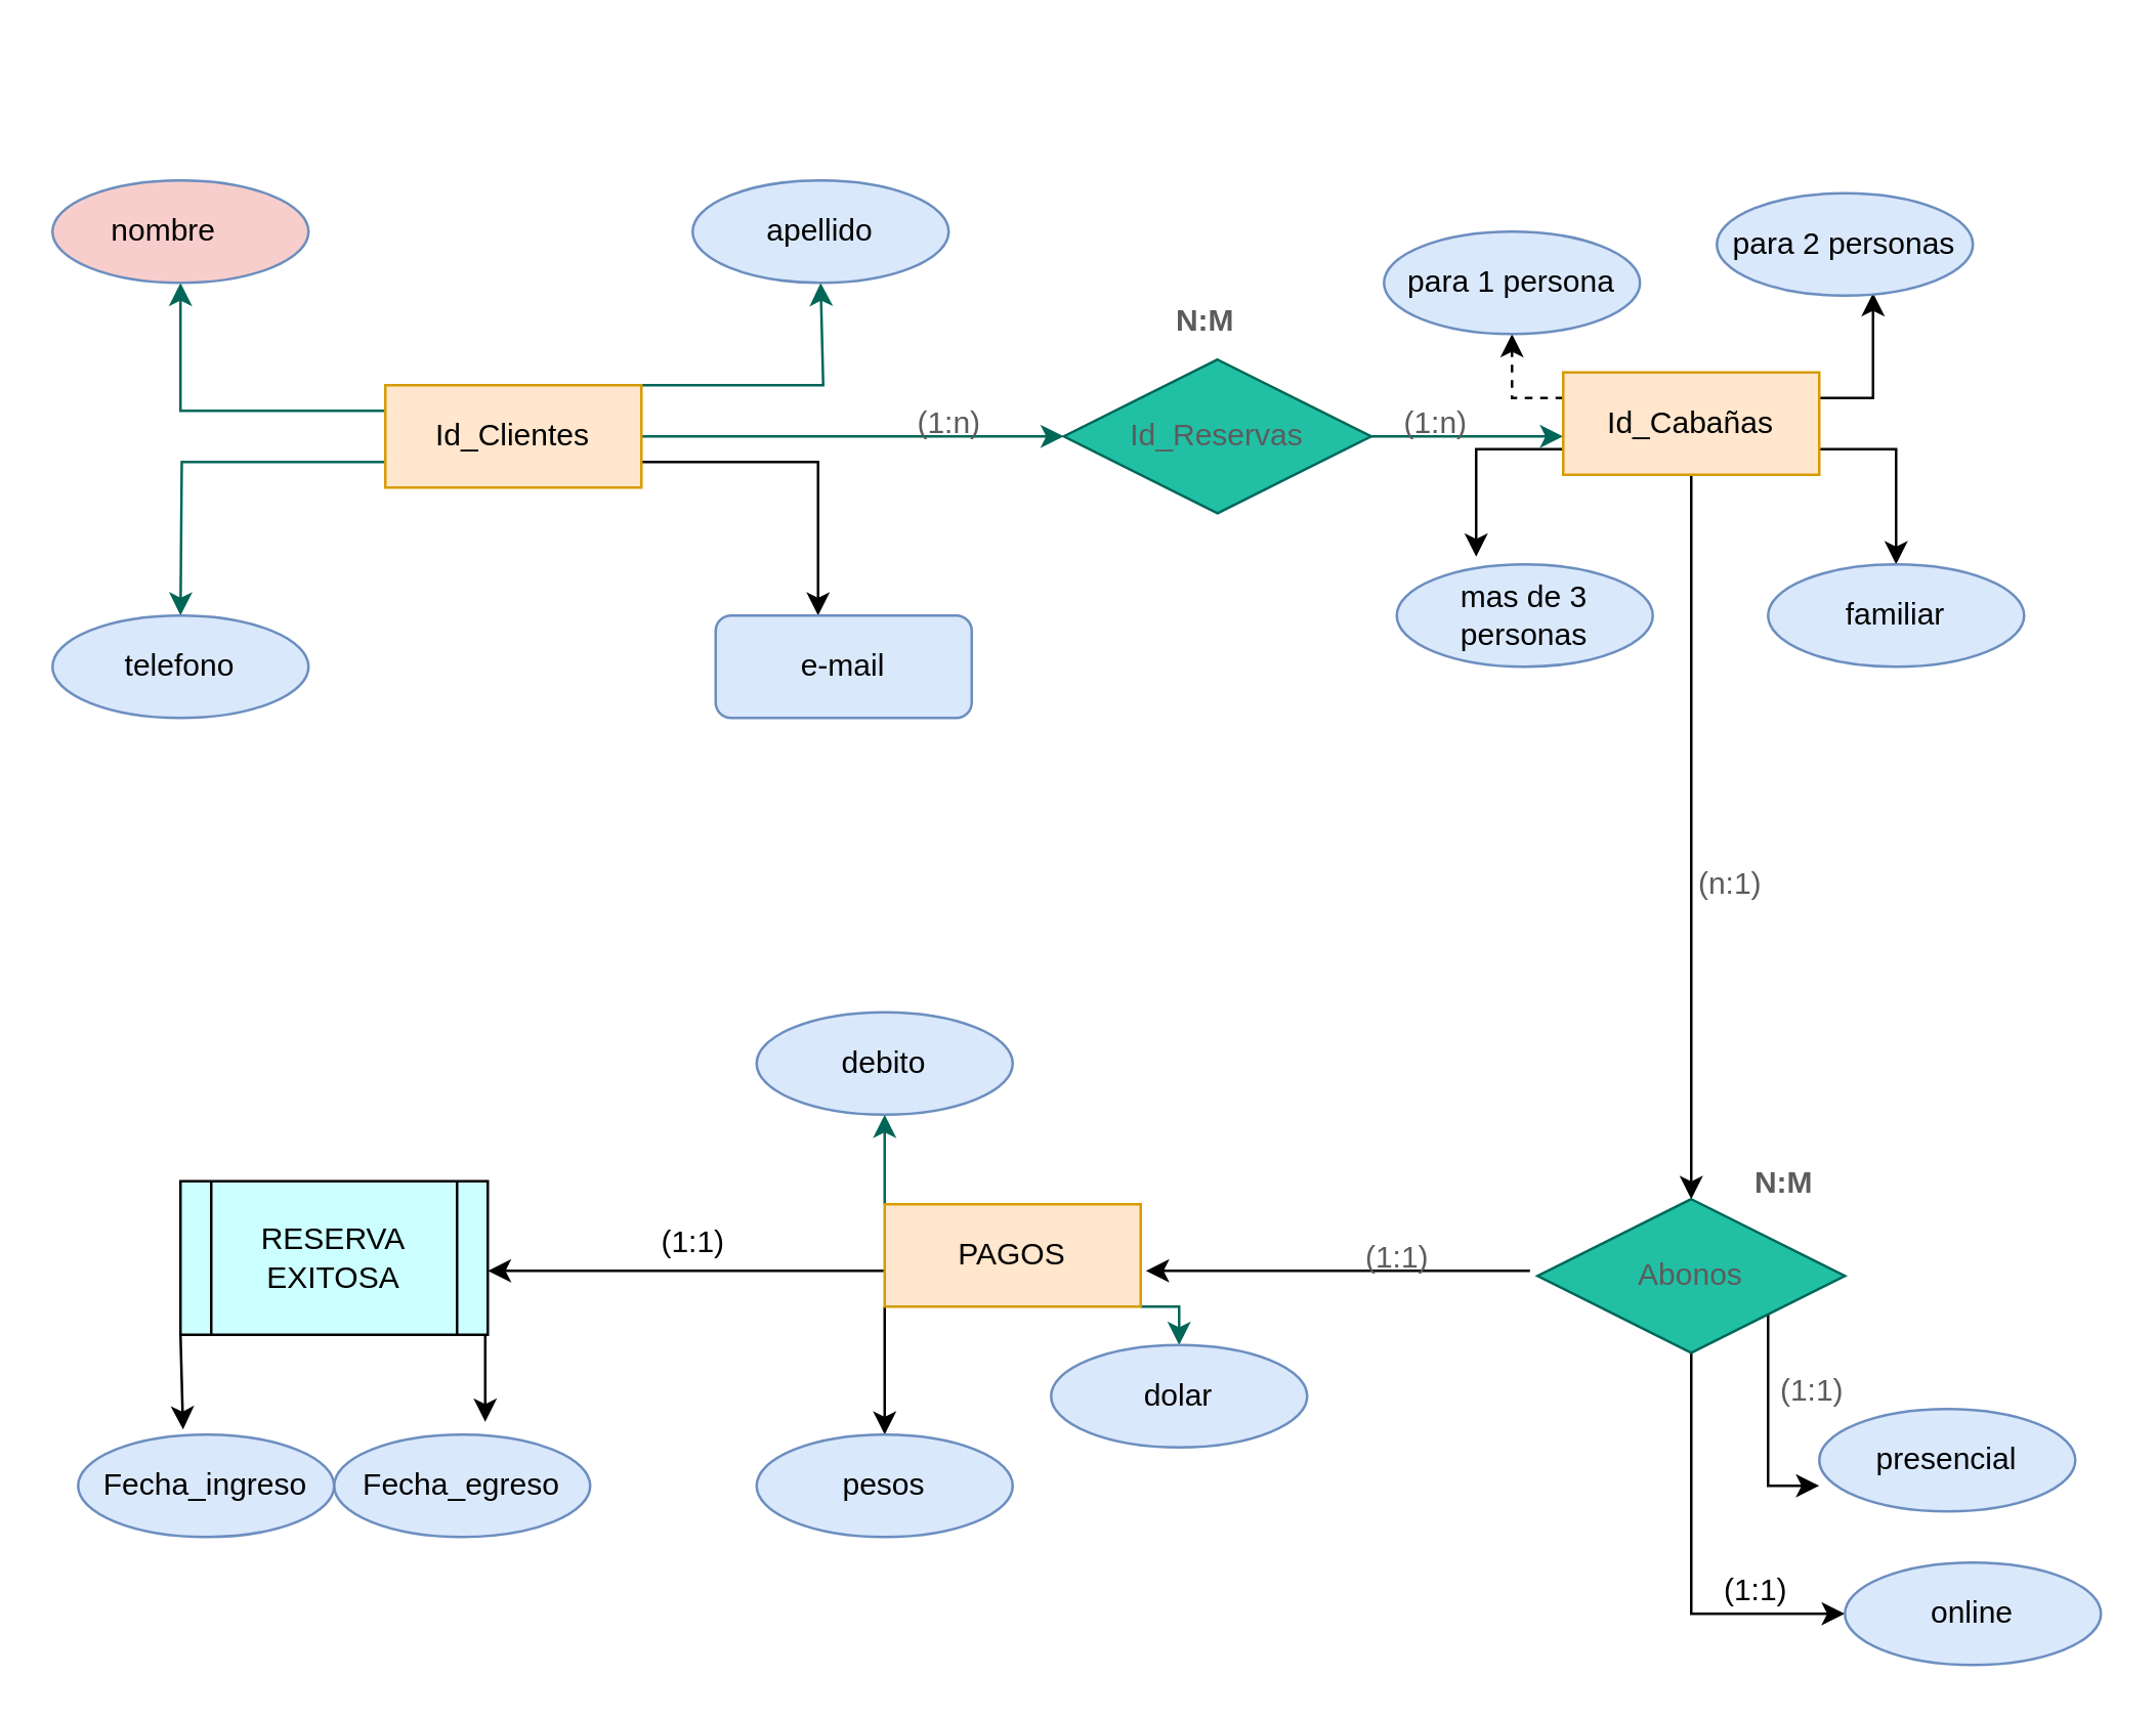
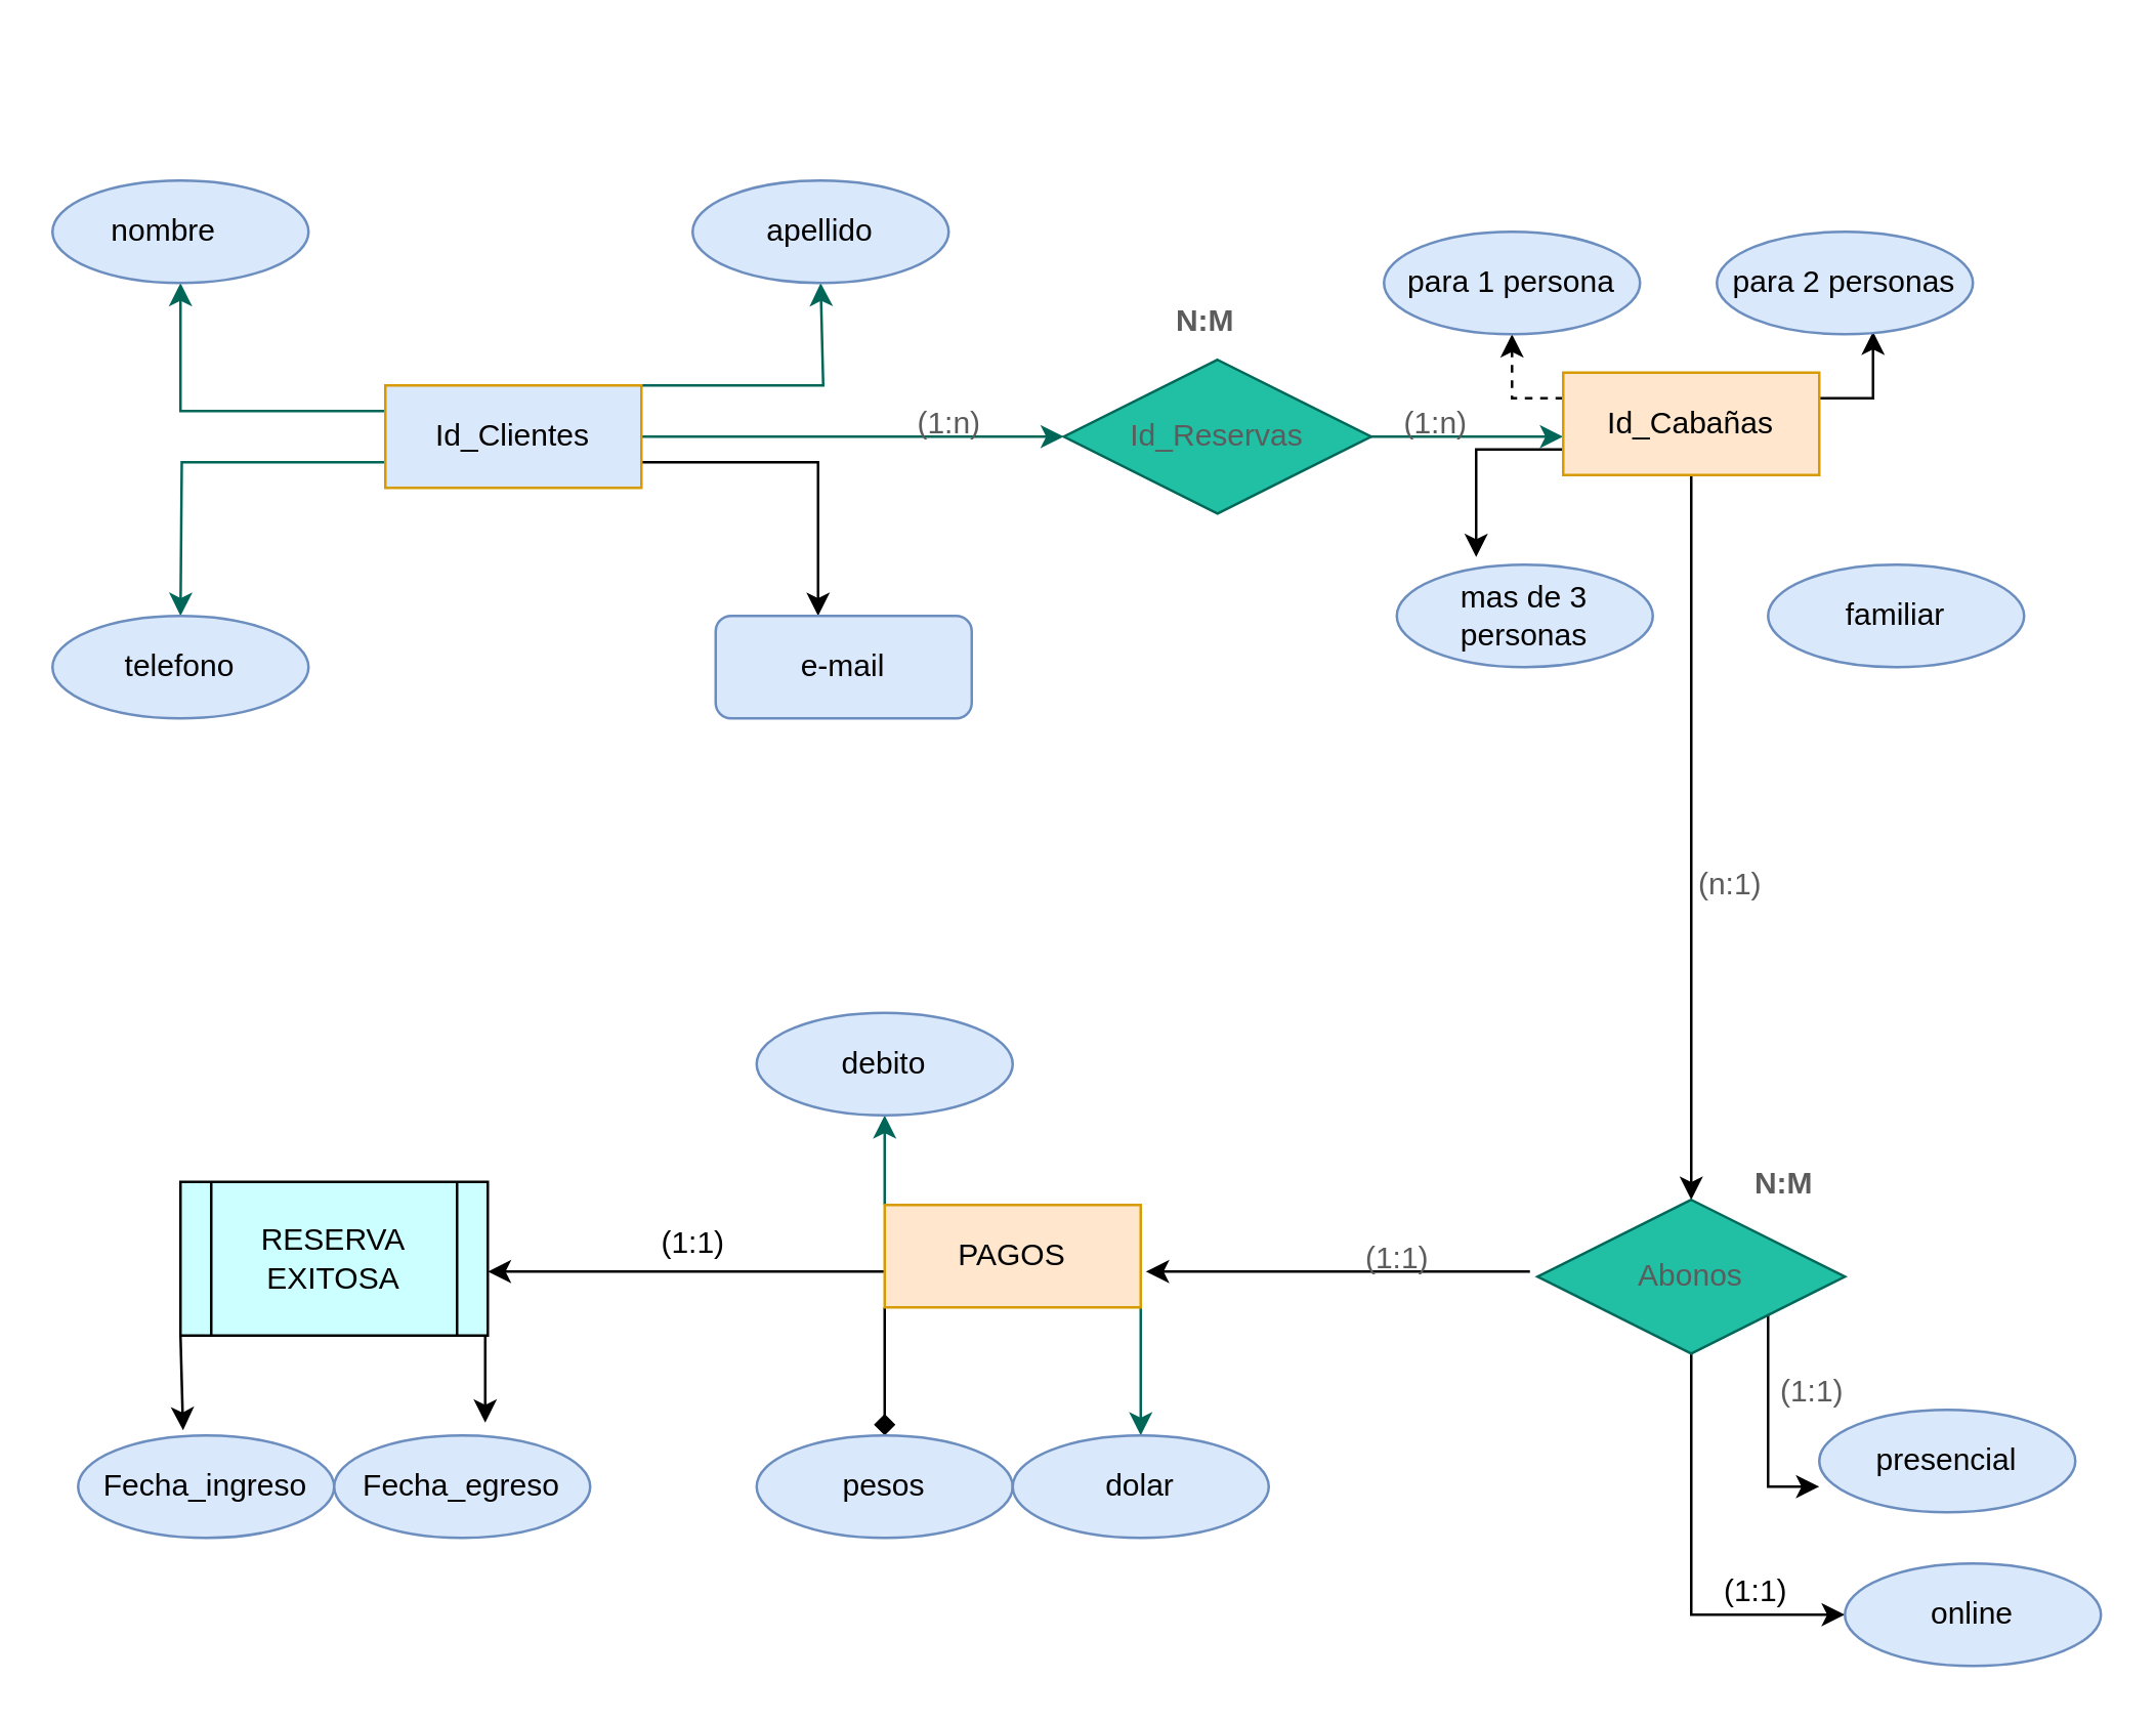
- <mxCell id="11" value="nombre&lt;span style=&quot;white-space: pre;&quot;&gt;&#09;&lt;/span&gt;" style="ellipse;whiteSpace=wrap;html=1;align=center;strokeColor=#6c8ebf;fillColor=#f8cecc;" parent="1" vertex="1"><mxGeometry x="20" y="70" width="100" height="40" as="geometry" /></mxCell>
+ <mxCell id="11" value="nombre&lt;span style=&quot;white-space: pre;&quot;&gt;&#09;&lt;/span&gt;" style="ellipse;whiteSpace=wrap;html=1;align=center;strokeColor=#6c8ebf;fillColor=#dae8fc;" parent="1" vertex="1"><mxGeometry x="20" y="70" width="100" height="40" as="geometry" /></mxCell>
- <mxCell id="28" value="para 2 personas" style="ellipse;whiteSpace=wrap;html=1;align=center;strokeColor=#6c8ebf;fillColor=#dae8fc;" parent="1" vertex="1"><mxGeometry x="670" y="75" width="100" height="40" as="geometry" /></mxCell>
+ <mxCell id="28" value="para 2 personas" style="ellipse;whiteSpace=wrap;html=1;align=center;strokeColor=#6c8ebf;fillColor=#dae8fc;" parent="1" vertex="1"><mxGeometry x="670" y="90" width="100" height="40" as="geometry" /></mxCell>
- <mxCell id="10" value="Id_Clientes" style="whiteSpace=wrap;html=1;align=center;strokeColor=#d79b00;fillColor=#ffe6cc;" parent="1" vertex="1"><mxGeometry x="150" y="150" width="100" height="40" as="geometry" /></mxCell>
+ <mxCell id="10" value="Id_Clientes" style="whiteSpace=wrap;html=1;align=center;strokeColor=#d79b00;fillColor=#dae8fc;" parent="1" vertex="1"><mxGeometry x="150" y="150" width="100" height="40" as="geometry" /></mxCell>
- <mxCell id="22" style="edgeStyle=orthogonalEdgeStyle;rounded=0;orthogonalLoop=1;jettySize=auto;html=1;exitX=1;exitY=0.75;exitDx=0;exitDy=0;entryX=0.5;entryY=0;entryDx=0;entryDy=0;" parent="1" source="25" target="30" edge="1"><mxGeometry relative="1" as="geometry" /></mxCell>
- <mxCell id="44" value="dolar" style="ellipse;whiteSpace=wrap;html=1;align=center;strokeColor=#6c8ebf;fillColor=#dae8fc;" parent="1" vertex="1"><mxGeometry x="410" y="525" width="100" height="40" as="geometry" /></mxCell>
+ <mxCell id="44" value="dolar" style="ellipse;whiteSpace=wrap;html=1;align=center;strokeColor=#6c8ebf;fillColor=#dae8fc;" parent="1" vertex="1"><mxGeometry x="395" y="560" width="100" height="40" as="geometry" /></mxCell>
- <mxCell id="39" style="edgeStyle=orthogonalEdgeStyle;rounded=0;orthogonalLoop=1;jettySize=auto;html=1;exitX=0;exitY=1;exitDx=0;exitDy=0;entryX=0.5;entryY=0;entryDx=0;entryDy=0;" parent="1" source="41" target="43" edge="1"><mxGeometry relative="1" as="geometry" /></mxCell>
+ <mxCell id="39" style="edgeStyle=orthogonalEdgeStyle;rounded=0;orthogonalLoop=1;jettySize=auto;html=1;exitX=0;exitY=1;exitDx=0;exitDy=0;entryX=0.5;entryY=0;entryDx=0;entryDy=0;endArrow=diamond;" parent="1" source="41" target="43" edge="1"><mxGeometry relative="1" as="geometry" /></mxCell>
